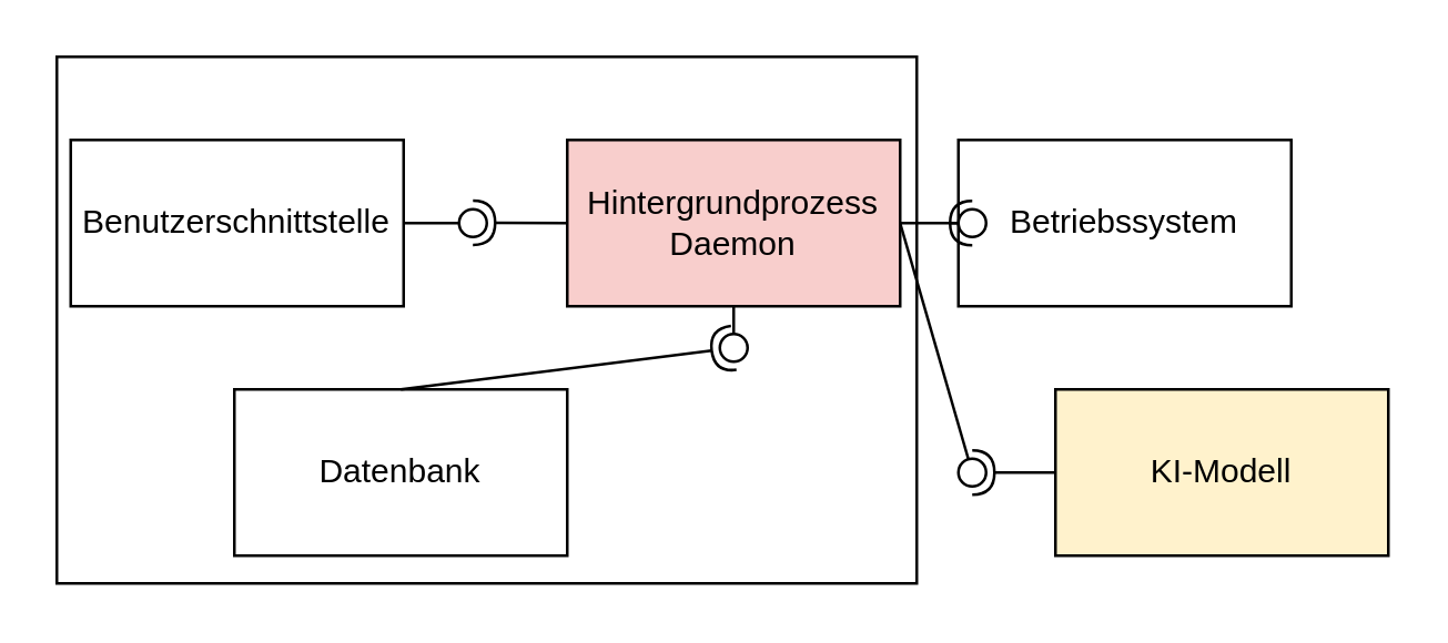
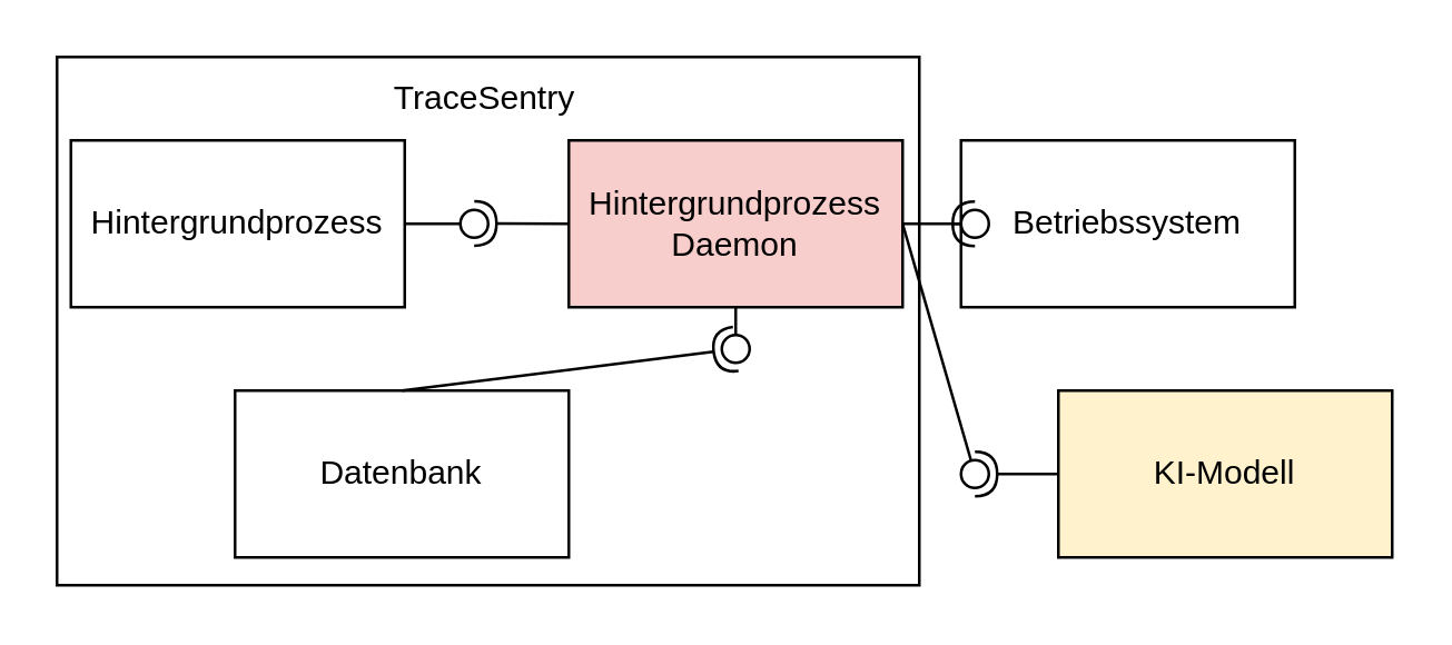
+ <mxCell id="15" value="TraceSentry" style="text;html=1;align=center;verticalAlign=middle;whiteSpace=wrap;rounded=0;" vertex="1" parent="1"><mxGeometry x="144" y="20" width="60" height="30" as="geometry" /></mxCell>
- <mxCell id="3" value="Benutzerschnittstelle" style="rounded=0;whiteSpace=wrap;html=1;" vertex="1" parent="1"><mxGeometry x="25" y="50" width="120" height="60" as="geometry" /></mxCell>
+ <mxCell id="3" value="Hintergrundprozess" style="rounded=0;whiteSpace=wrap;html=1;" vertex="1" parent="1"><mxGeometry x="25" y="50" width="120" height="60" as="geometry" /></mxCell>
